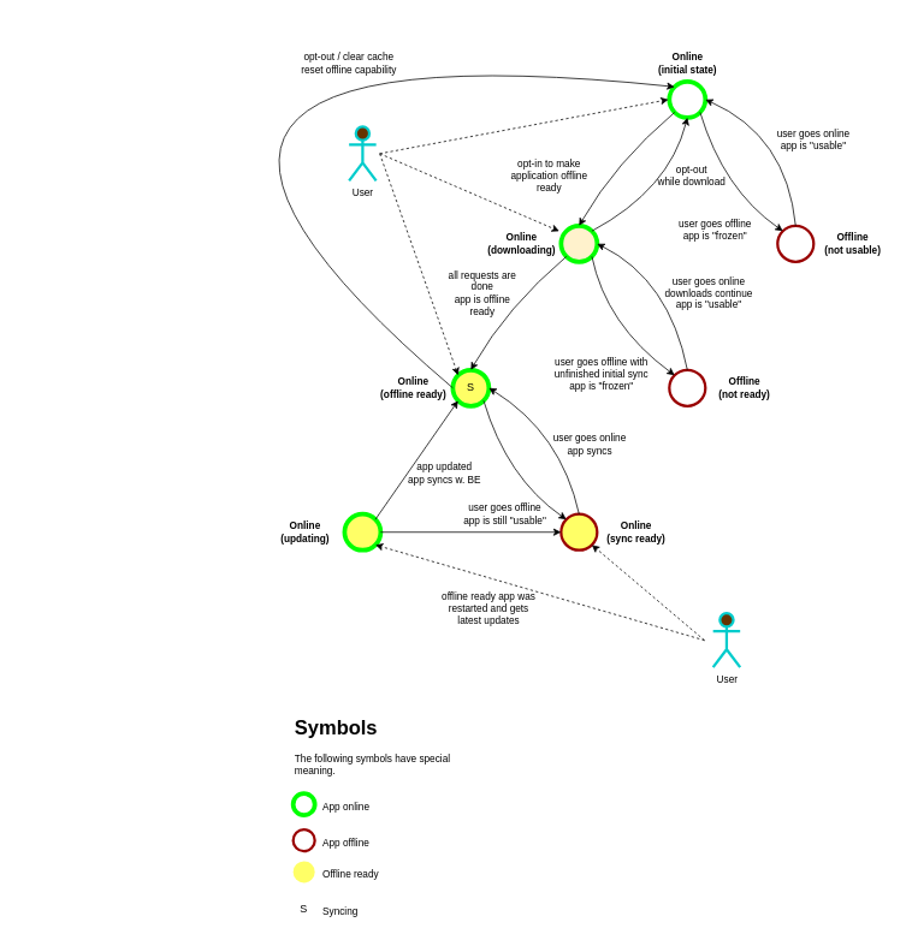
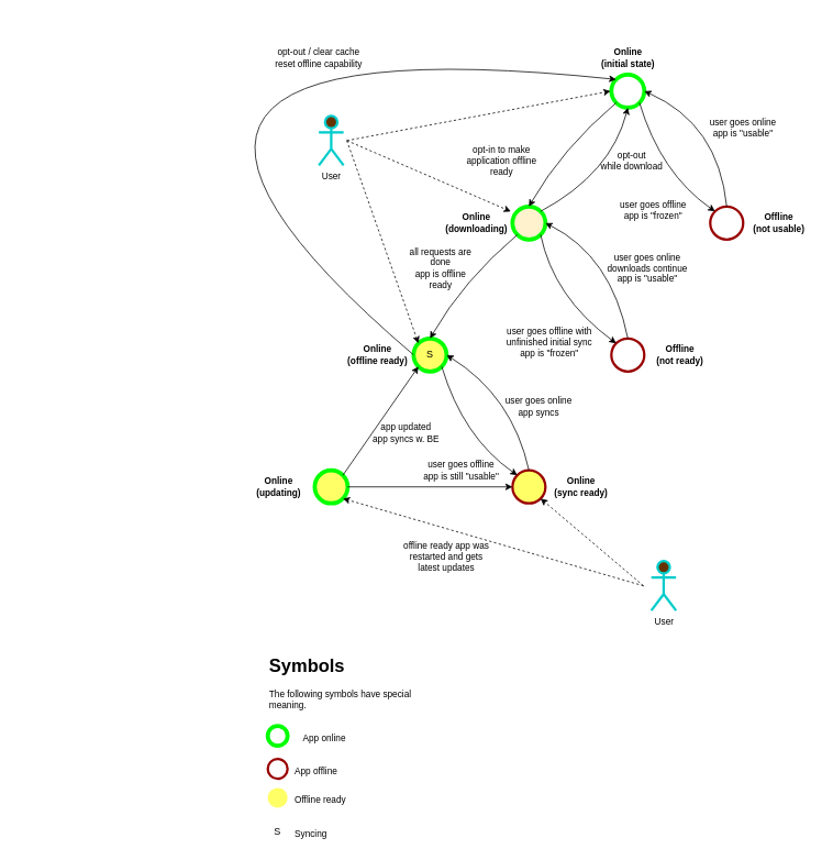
- <mxCell id="50" value="App online" style="text;html=1;strokeColor=none;fillColor=none;align=left;verticalAlign=middle;whiteSpace=wrap;rounded=0;fontSize=11;" vertex="1" parent="1"><mxGeometry x="355" y="885" width="71" height="20" as="geometry" /></mxCell>
+ <mxCell id="50" value="App online" style="text;html=1;strokeColor=none;fillColor=none;align=left;verticalAlign=middle;whiteSpace=wrap;rounded=0;fontSize=11;" vertex="1" parent="1"><mxGeometry x="365" y="885" width="71" height="20" as="geometry" /></mxCell>
